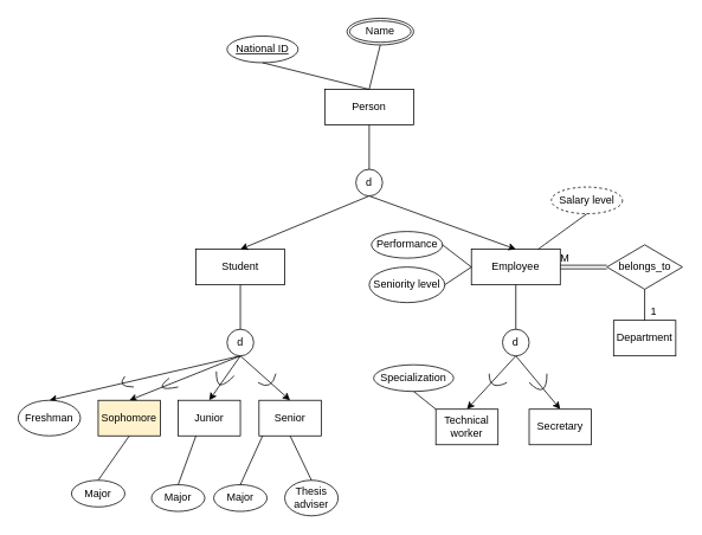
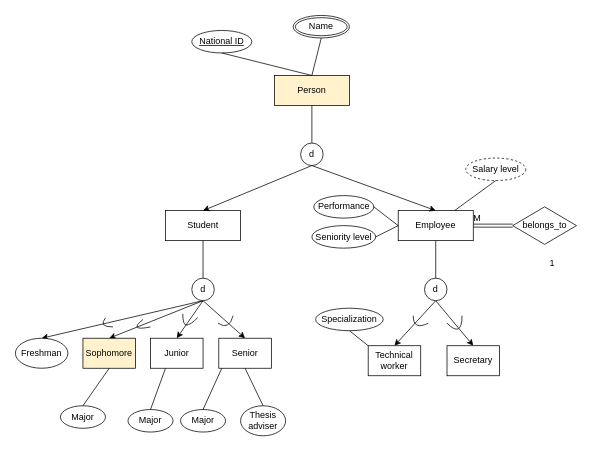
- <mxCell id="2" value="Person" style="whiteSpace=wrap;html=1;align=center;" vertex="1" parent="1"><mxGeometry x="365" y="100" width="100" height="40" as="geometry" /></mxCell>
+ <mxCell id="2" value="Person" style="whiteSpace=wrap;html=1;align=center;fillColor=#fff2cc;" vertex="1" parent="1"><mxGeometry x="365" y="100" width="100" height="40" as="geometry" /></mxCell>
- <mxCell id="40" value="Seniority level" style="ellipse;whiteSpace=wrap;html=1;align=center;" vertex="1" parent="1"><mxGeometry x="415" y="300" width="85" height="40" as="geometry" /></mxCell>
+ <mxCell id="40" value="Seniority level" style="ellipse;whiteSpace=wrap;html=1;align=center;" vertex="1" parent="1"><mxGeometry x="415" y="300" width="85" height="30" as="geometry" /></mxCell>
- <mxCell id="45" value="" style="endArrow=none;html=1;rounded=0;entryX=0.5;entryY=1;entryDx=0;entryDy=0;exitX=0.5;exitY=0;exitDx=0;exitDy=0;" edge="1" parent="1" source="43" target="38"><mxGeometry width="50" height="50" relative="1" as="geometry"><mxPoint x="725" y="360" as="sourcePoint" /><mxPoint x="710" y="400" as="targetPoint" /></mxGeometry></mxCell>
- <mxCell id="43" value="Department" style="rounded=0;whiteSpace=wrap;html=1;" vertex="1" parent="1"><mxGeometry x="690" y="360" width="70" height="40" as="geometry" /></mxCell>
